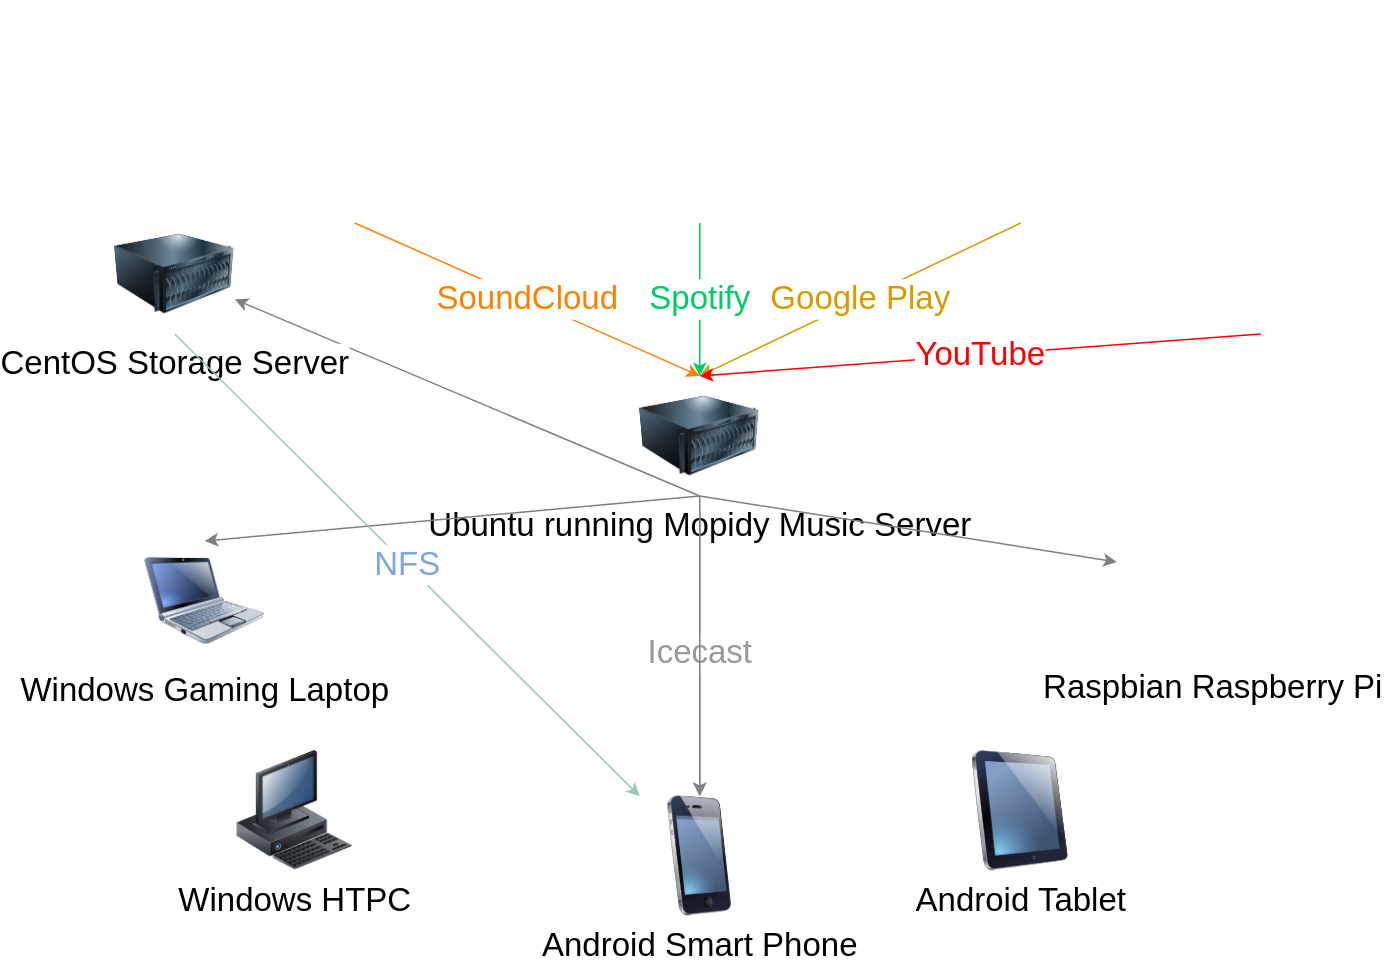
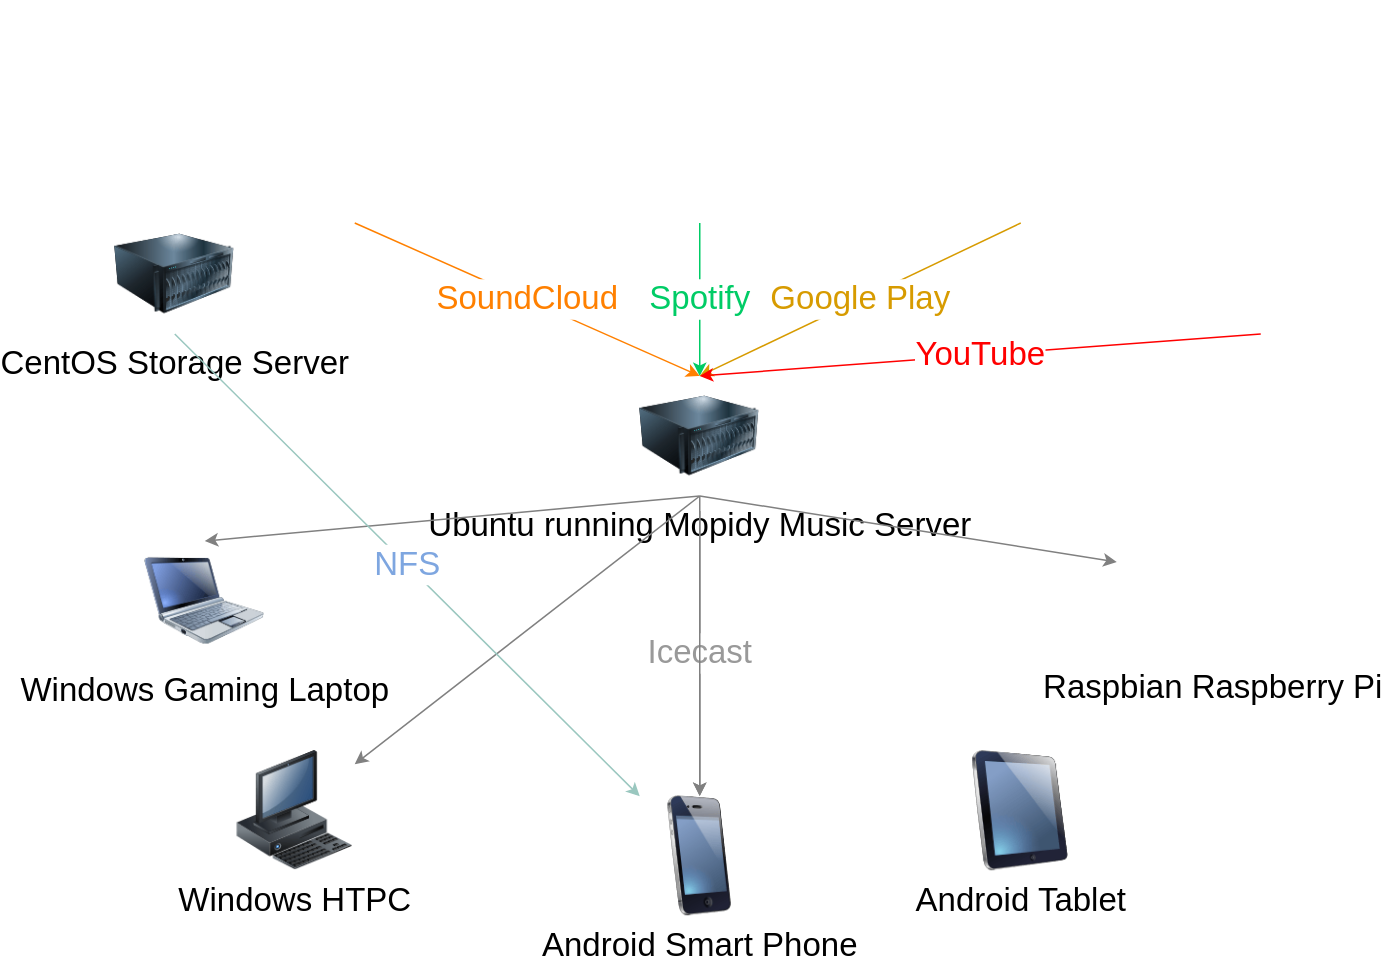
- <mxCell id="8" value="" style="endArrow=classic;html=1;exitX=0.5;exitY=1;exitDx=0;exitDy=0;fontColor=#808080;strokeColor=#808080;" parent="1" source="6" target="19" edge="1"><mxGeometry width="50" height="50" relative="1" as="geometry"><mxPoint x="310" y="400" as="sourcePoint" /><mxPoint x="0" y="470" as="targetPoint" /></mxGeometry></mxCell>
+ <mxCell id="8" value="" style="endArrow=classic;html=1;exitX=0.5;exitY=1;exitDx=0;exitDy=0;fontColor=#808080;strokeColor=#808080;" parent="1" source="6" target="3" edge="1"><mxGeometry width="50" height="50" relative="1" as="geometry"><mxPoint x="310" y="400" as="sourcePoint" /><mxPoint x="0" y="470" as="targetPoint" /></mxGeometry></mxCell>
